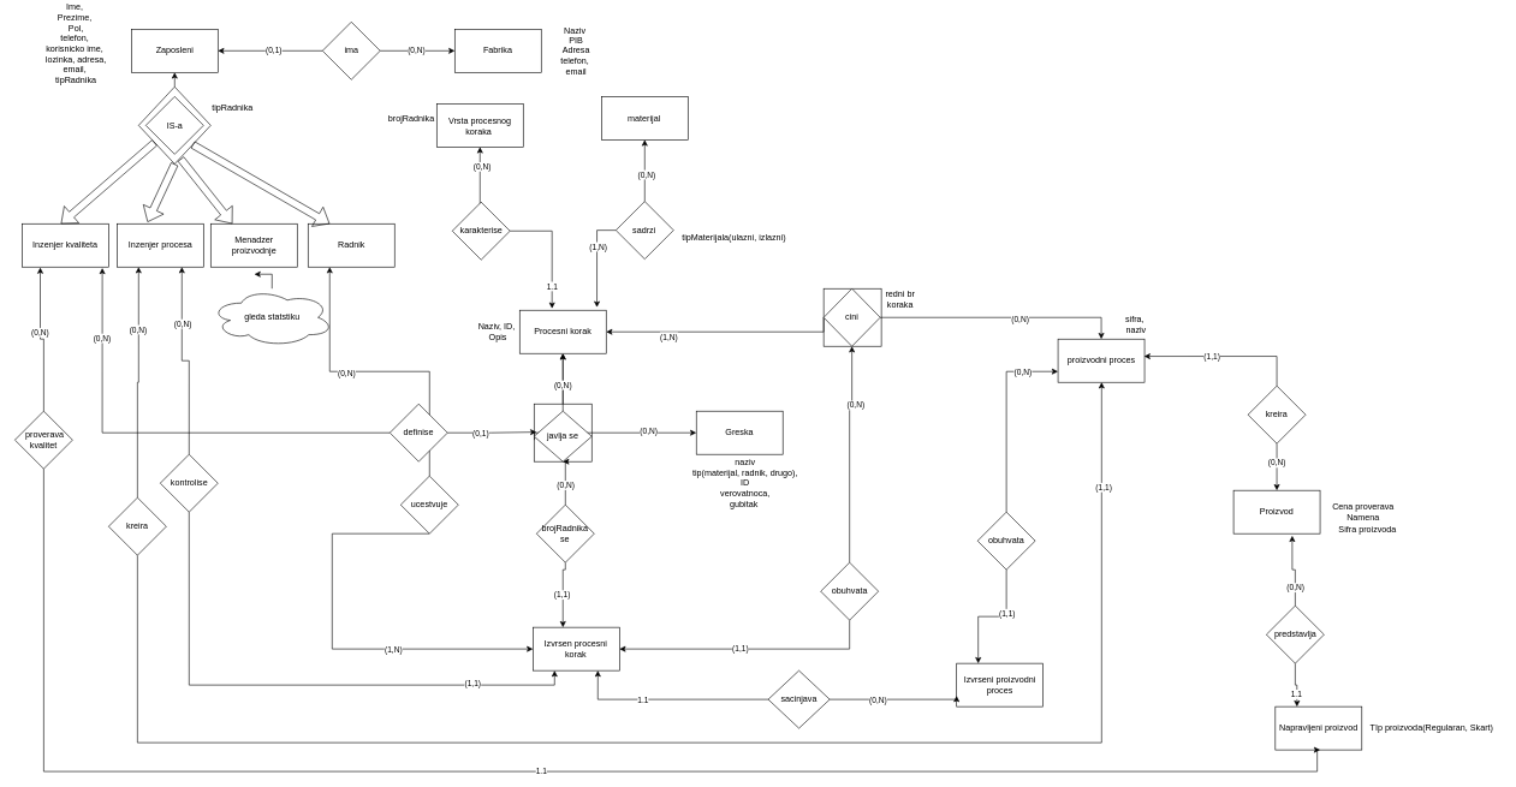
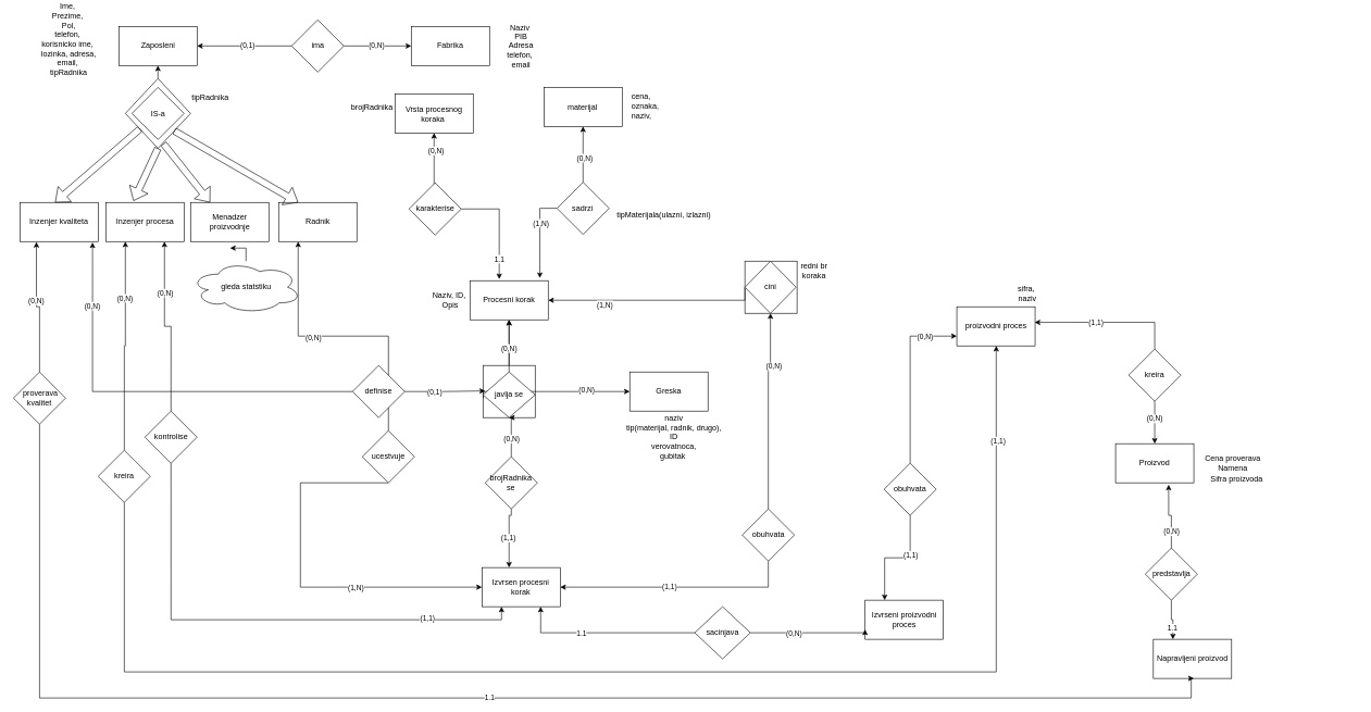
+ <mxCell id="115" value="&lt;h1&gt;&lt;br&gt;&lt;/h1&gt;&lt;div&gt;cena,&amp;nbsp;&lt;/div&gt;&lt;div&gt;oznaka,&lt;/div&gt;&lt;div&gt;naziv,&amp;nbsp;&lt;/div&gt;&lt;div&gt;&lt;br&gt;&lt;/div&gt;" style="text;html=1;strokeColor=none;fillColor=none;spacing=5;spacingTop=-20;whiteSpace=wrap;overflow=hidden;rounded=0;" vertex="1" parent="1"><mxGeometry x="963.43" y="90" width="65" height="100" as="geometry" /></mxCell>
- <mxCell id="22" style="edgeStyle=orthogonalEdgeStyle;rounded=0;orthogonalLoop=1;jettySize=auto;html=1;exitX=1;exitY=0.5;exitDx=0;exitDy=0;entryX=0.5;entryY=0;entryDx=0;entryDy=0;" edge="1" parent="1" source="24" target="25"><mxGeometry relative="1" as="geometry" /></mxCell>
- <mxCell id="23" value="(0,N)" style="edgeLabel;html=1;align=center;verticalAlign=middle;resizable=0;points=[];" vertex="1" connectable="0" parent="22"><mxGeometry x="0.144" y="-2" relative="1" as="geometry"><mxPoint as="offset" /></mxGeometry></mxCell>
- <mxCell id="2" value="TIp proizvoda(Regularan, Skart)" style="text;html=1;strokeColor=none;fillColor=none;align=center;verticalAlign=middle;whiteSpace=wrap;rounded=0;" parent="1" vertex="1"><mxGeometry x="1890" y="1000" width="190" height="20" as="geometry" /></mxCell>
